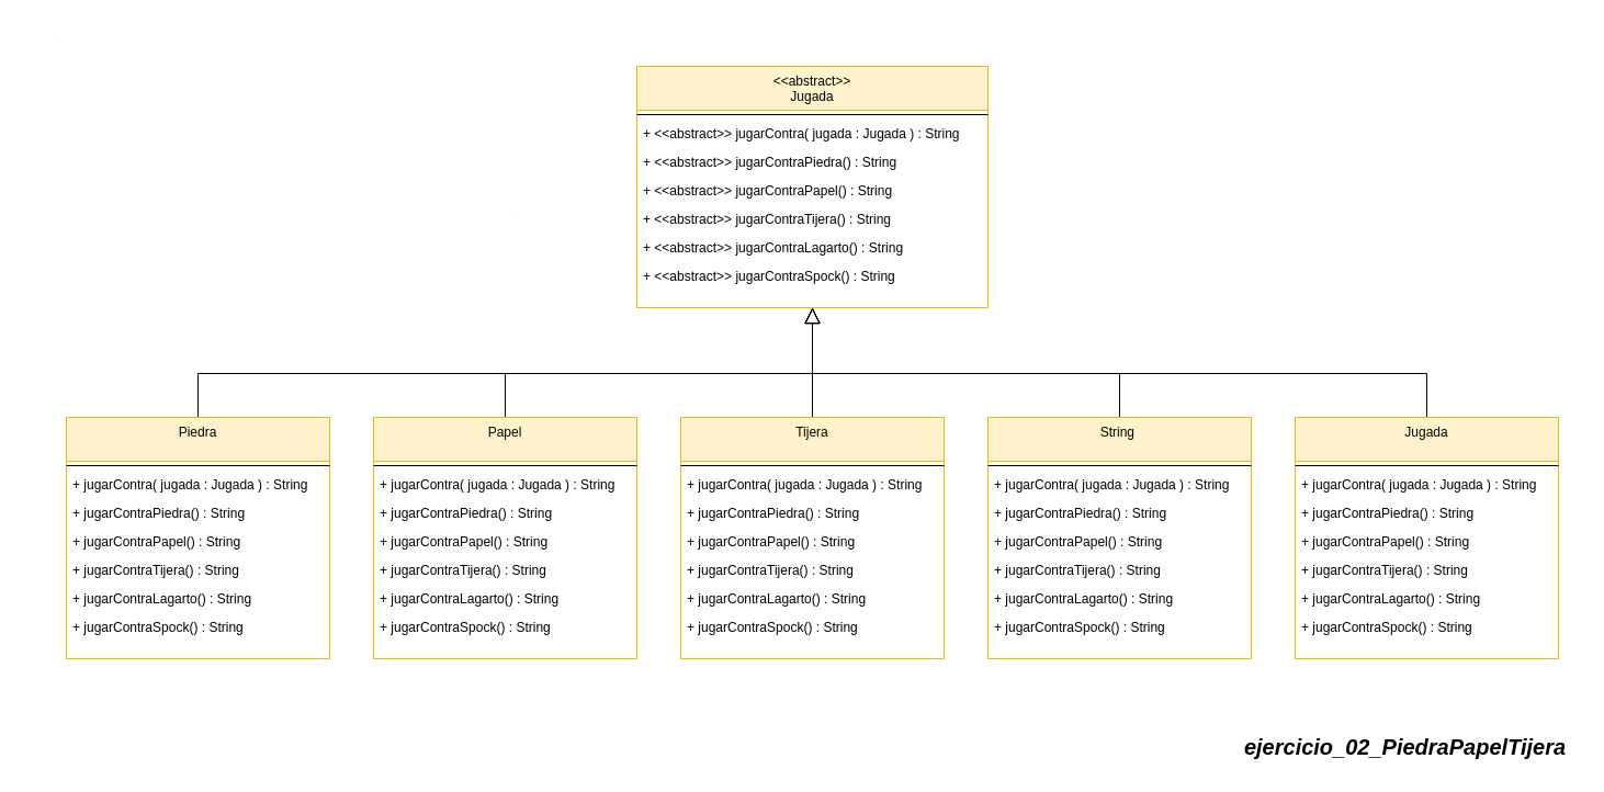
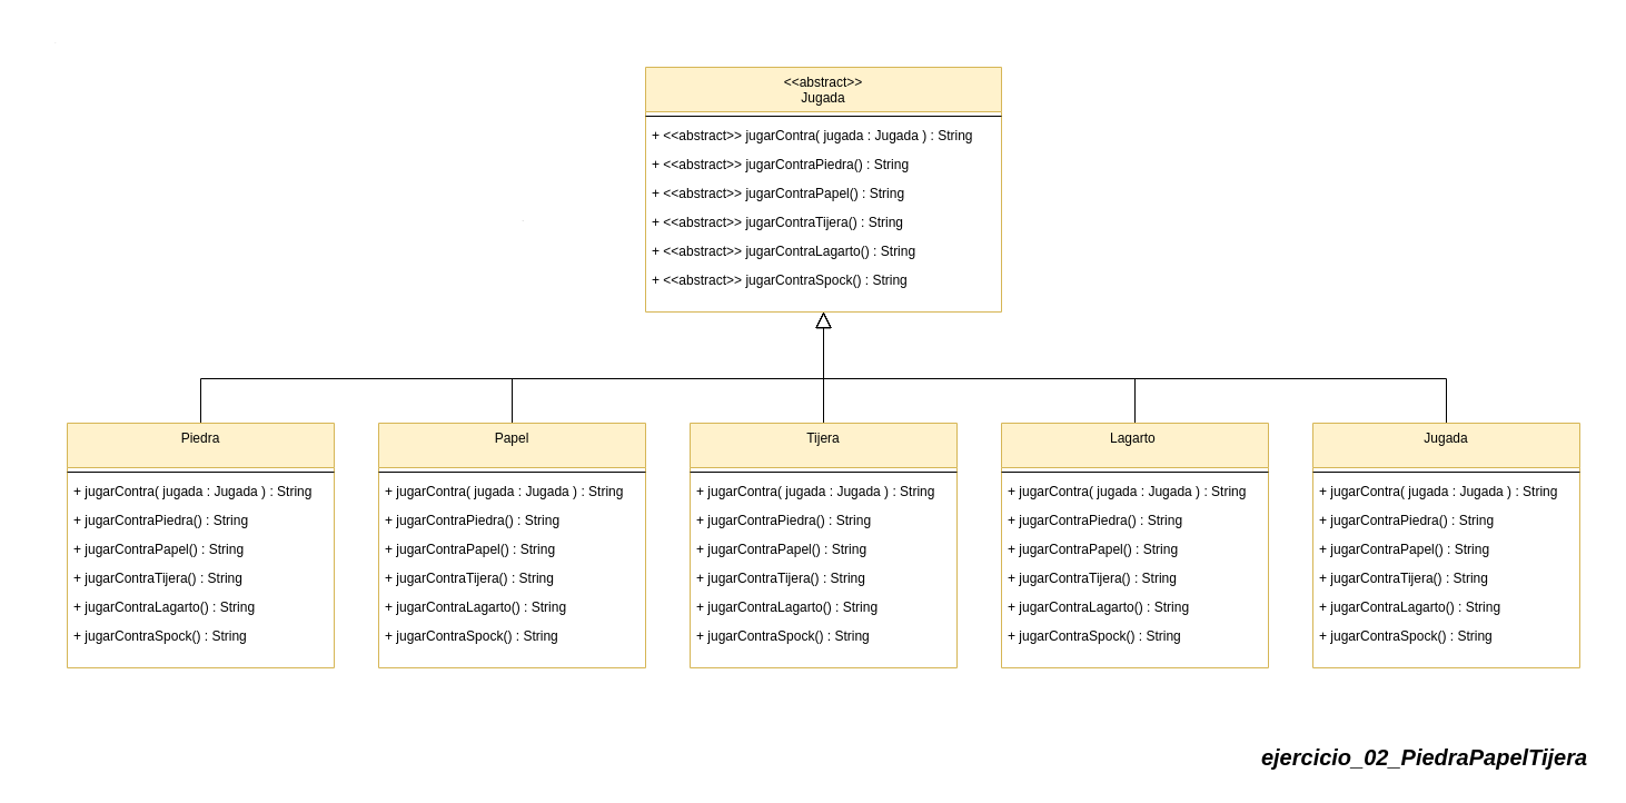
- <mxCell id="35" value="String " style="swimlane;fontStyle=0;align=center;verticalAlign=top;childLayout=stackLayout;horizontal=1;startSize=40;horizontalStack=0;resizeParent=1;resizeLast=0;collapsible=1;marginBottom=0;rounded=0;shadow=0;strokeWidth=1;fillColor=#fff2cc;strokeColor=#d6b656;" vertex="1" parent="1"><mxGeometry x="900" y="380" width="240" height="220" as="geometry"><mxRectangle x="110" y="-20" width="160" height="26" as="alternateBounds" /></mxGeometry></mxCell>
+ <mxCell id="35" value="Lagarto " style="swimlane;fontStyle=0;align=center;verticalAlign=top;childLayout=stackLayout;horizontal=1;startSize=40;horizontalStack=0;resizeParent=1;resizeLast=0;collapsible=1;marginBottom=0;rounded=0;shadow=0;strokeWidth=1;fillColor=#fff2cc;strokeColor=#d6b656;" vertex="1" parent="1"><mxGeometry x="900" y="380" width="240" height="220" as="geometry"><mxRectangle x="110" y="-20" width="160" height="26" as="alternateBounds" /></mxGeometry></mxCell>
